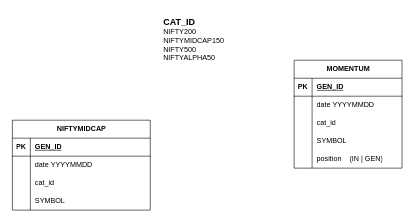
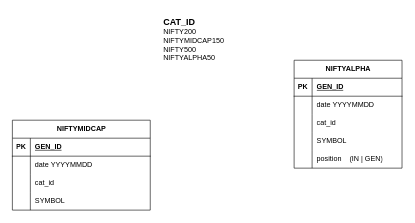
- <mxCell id="15" value="MOMENTUM" style="shape=table;startSize=30;container=1;collapsible=1;childLayout=tableLayout;fixedRows=1;rowLines=0;fontStyle=1;align=center;resizeLast=1;html=1;" parent="1" vertex="1"><mxGeometry x="490" y="100" width="180" height="180" as="geometry" /></mxCell>
+ <mxCell id="15" value="NIFTYALPHA" style="shape=table;startSize=30;container=1;collapsible=1;childLayout=tableLayout;fixedRows=1;rowLines=0;fontStyle=1;align=center;resizeLast=1;html=1;" parent="1" vertex="1"><mxGeometry x="490" y="100" width="180" height="180" as="geometry" /></mxCell>
